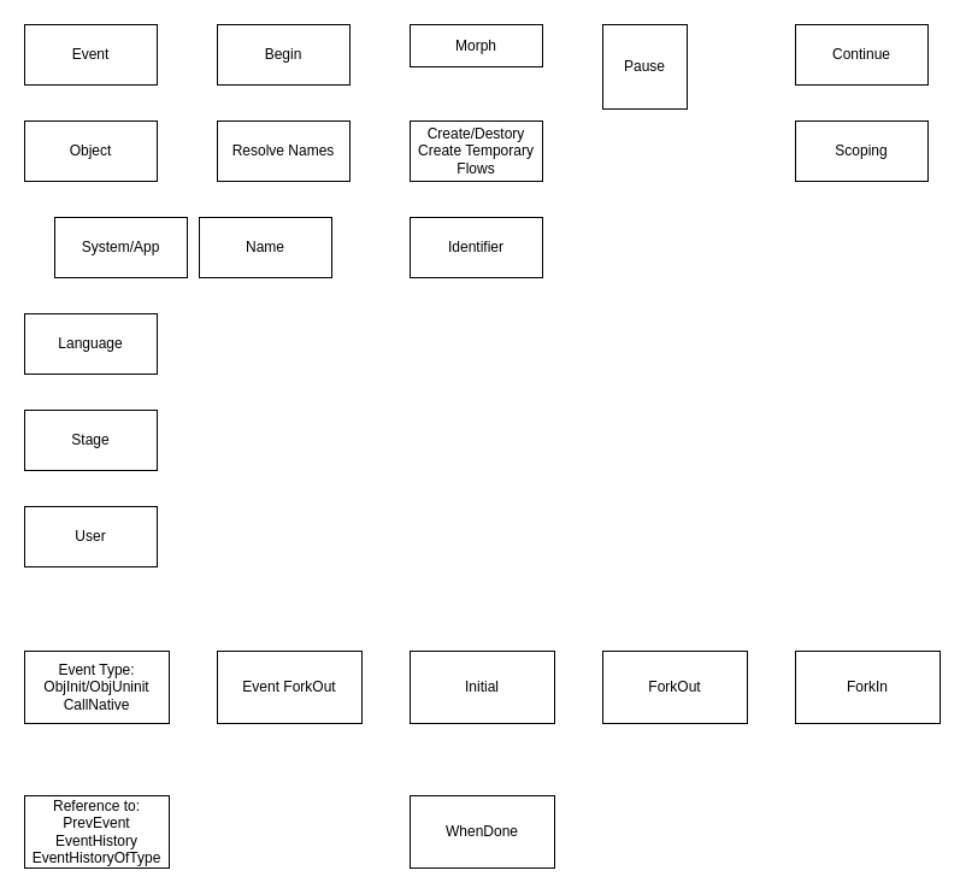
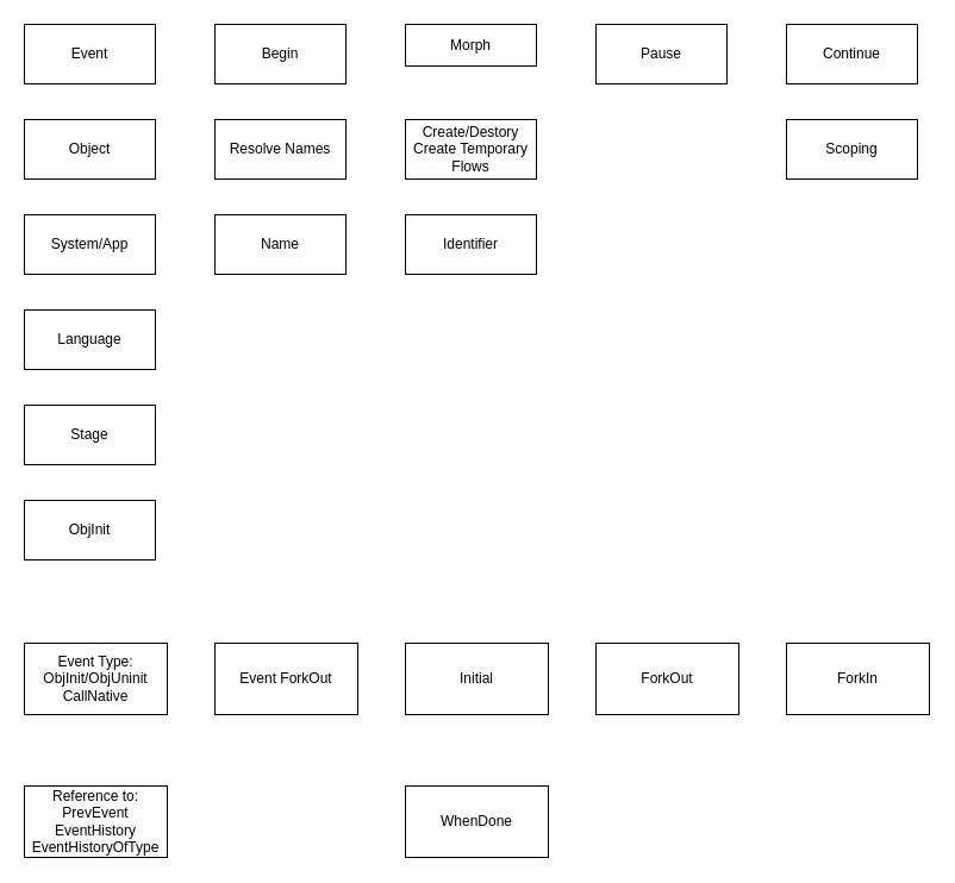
- <mxCell id="13" value="Pause" style="rounded=0;whiteSpace=wrap;html=1;" parent="1" vertex="1"><mxGeometry x="500" y="20" width="70" height="70" as="geometry" /></mxCell>
+ <mxCell id="13" value="Pause" style="rounded=0;whiteSpace=wrap;html=1;" parent="1" vertex="1"><mxGeometry x="500" y="20" width="110" height="50" as="geometry" /></mxCell>
- <mxCell id="4" value="System/App" style="rounded=0;whiteSpace=wrap;html=1;" parent="1" vertex="1"><mxGeometry x="45" y="180" width="110" height="50" as="geometry" /></mxCell>
+ <mxCell id="4" value="System/App" style="rounded=0;whiteSpace=wrap;html=1;" parent="1" vertex="1"><mxGeometry x="20" y="180" width="110" height="50" as="geometry" /></mxCell>
- <mxCell id="10" value="Name" style="rounded=0;whiteSpace=wrap;html=1;" parent="1" vertex="1"><mxGeometry x="165" y="180" width="110" height="50" as="geometry" /></mxCell>
+ <mxCell id="10" value="Name" style="rounded=0;whiteSpace=wrap;html=1;" parent="1" vertex="1"><mxGeometry x="180" y="180" width="110" height="50" as="geometry" /></mxCell>
- <mxCell id="12" value="User" style="rounded=0;whiteSpace=wrap;html=1;" parent="1" vertex="1"><mxGeometry x="20" y="420" width="110" height="50" as="geometry" /></mxCell>
+ <mxCell id="12" value="ObjInit" style="rounded=0;whiteSpace=wrap;html=1;" parent="1" vertex="1"><mxGeometry x="20" y="420" width="110" height="50" as="geometry" /></mxCell>
